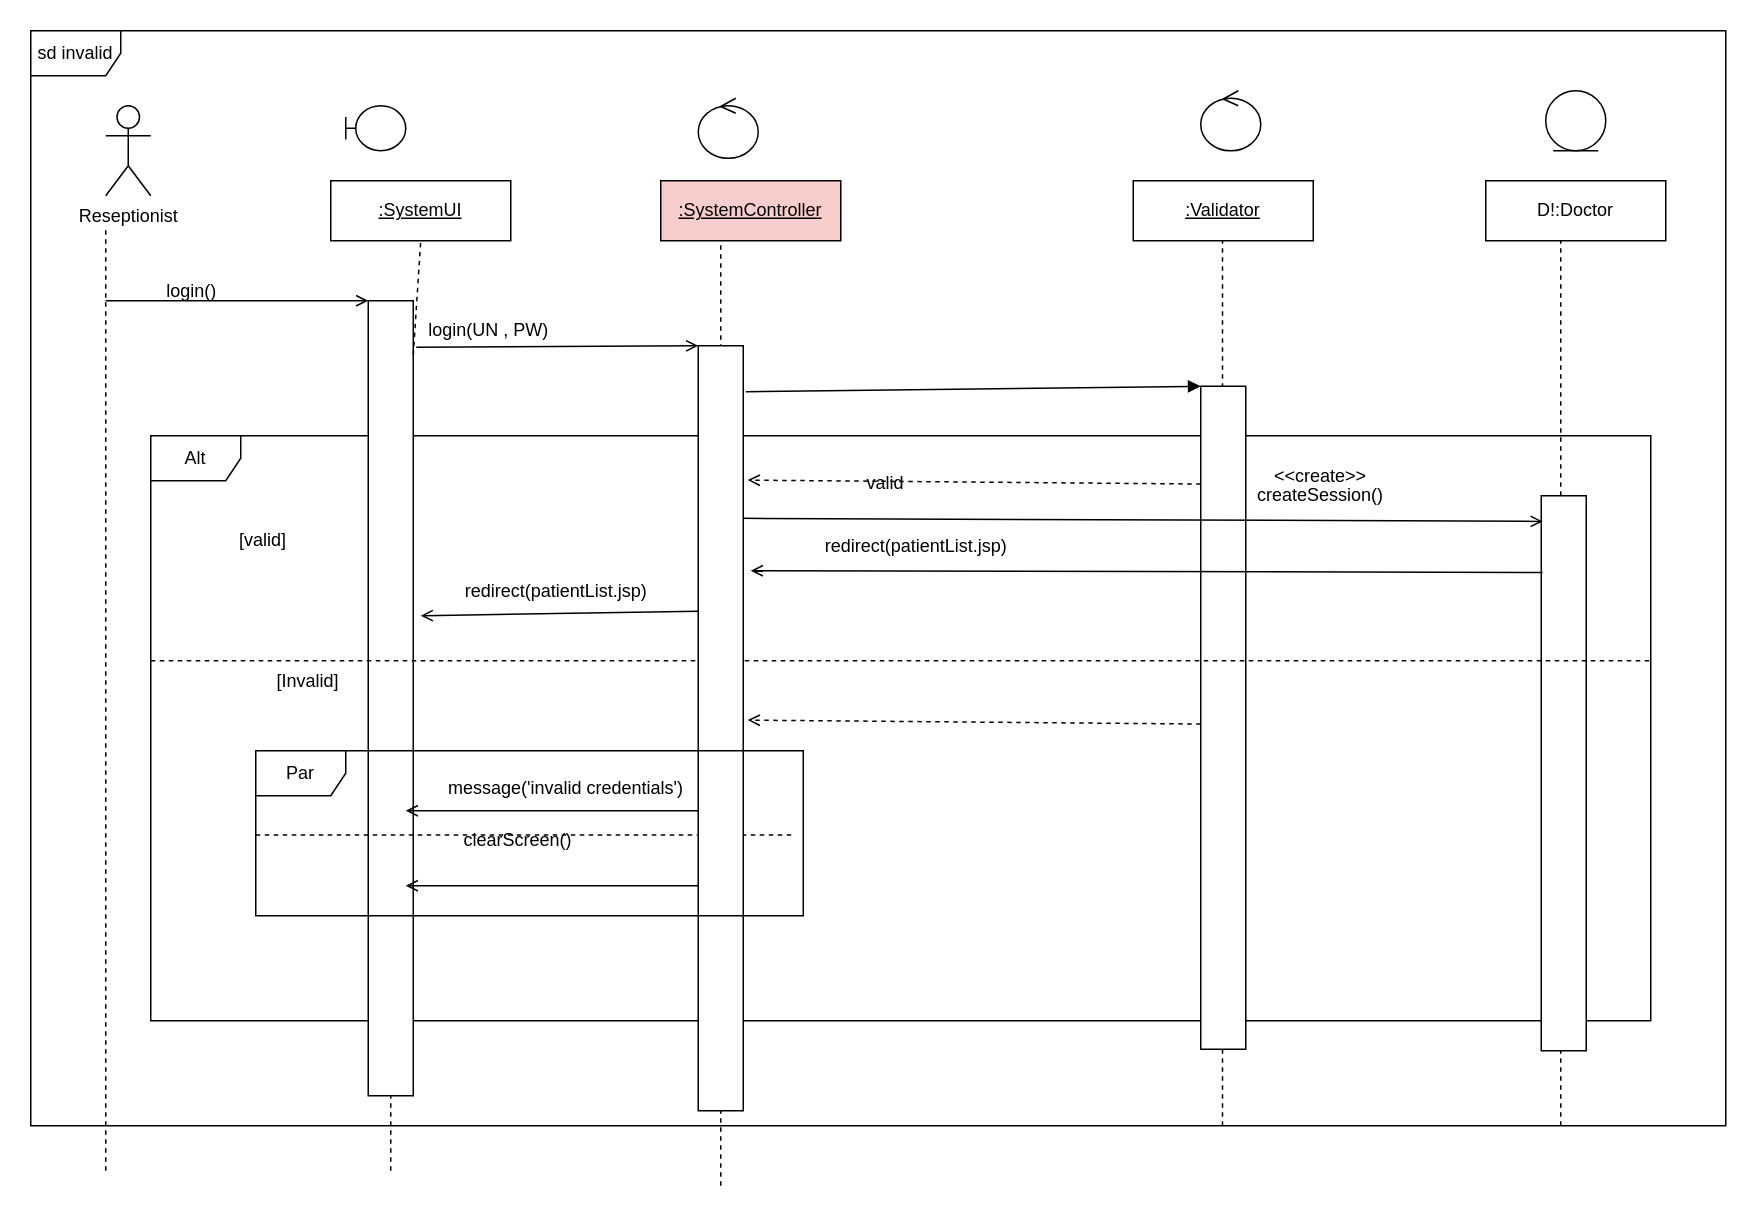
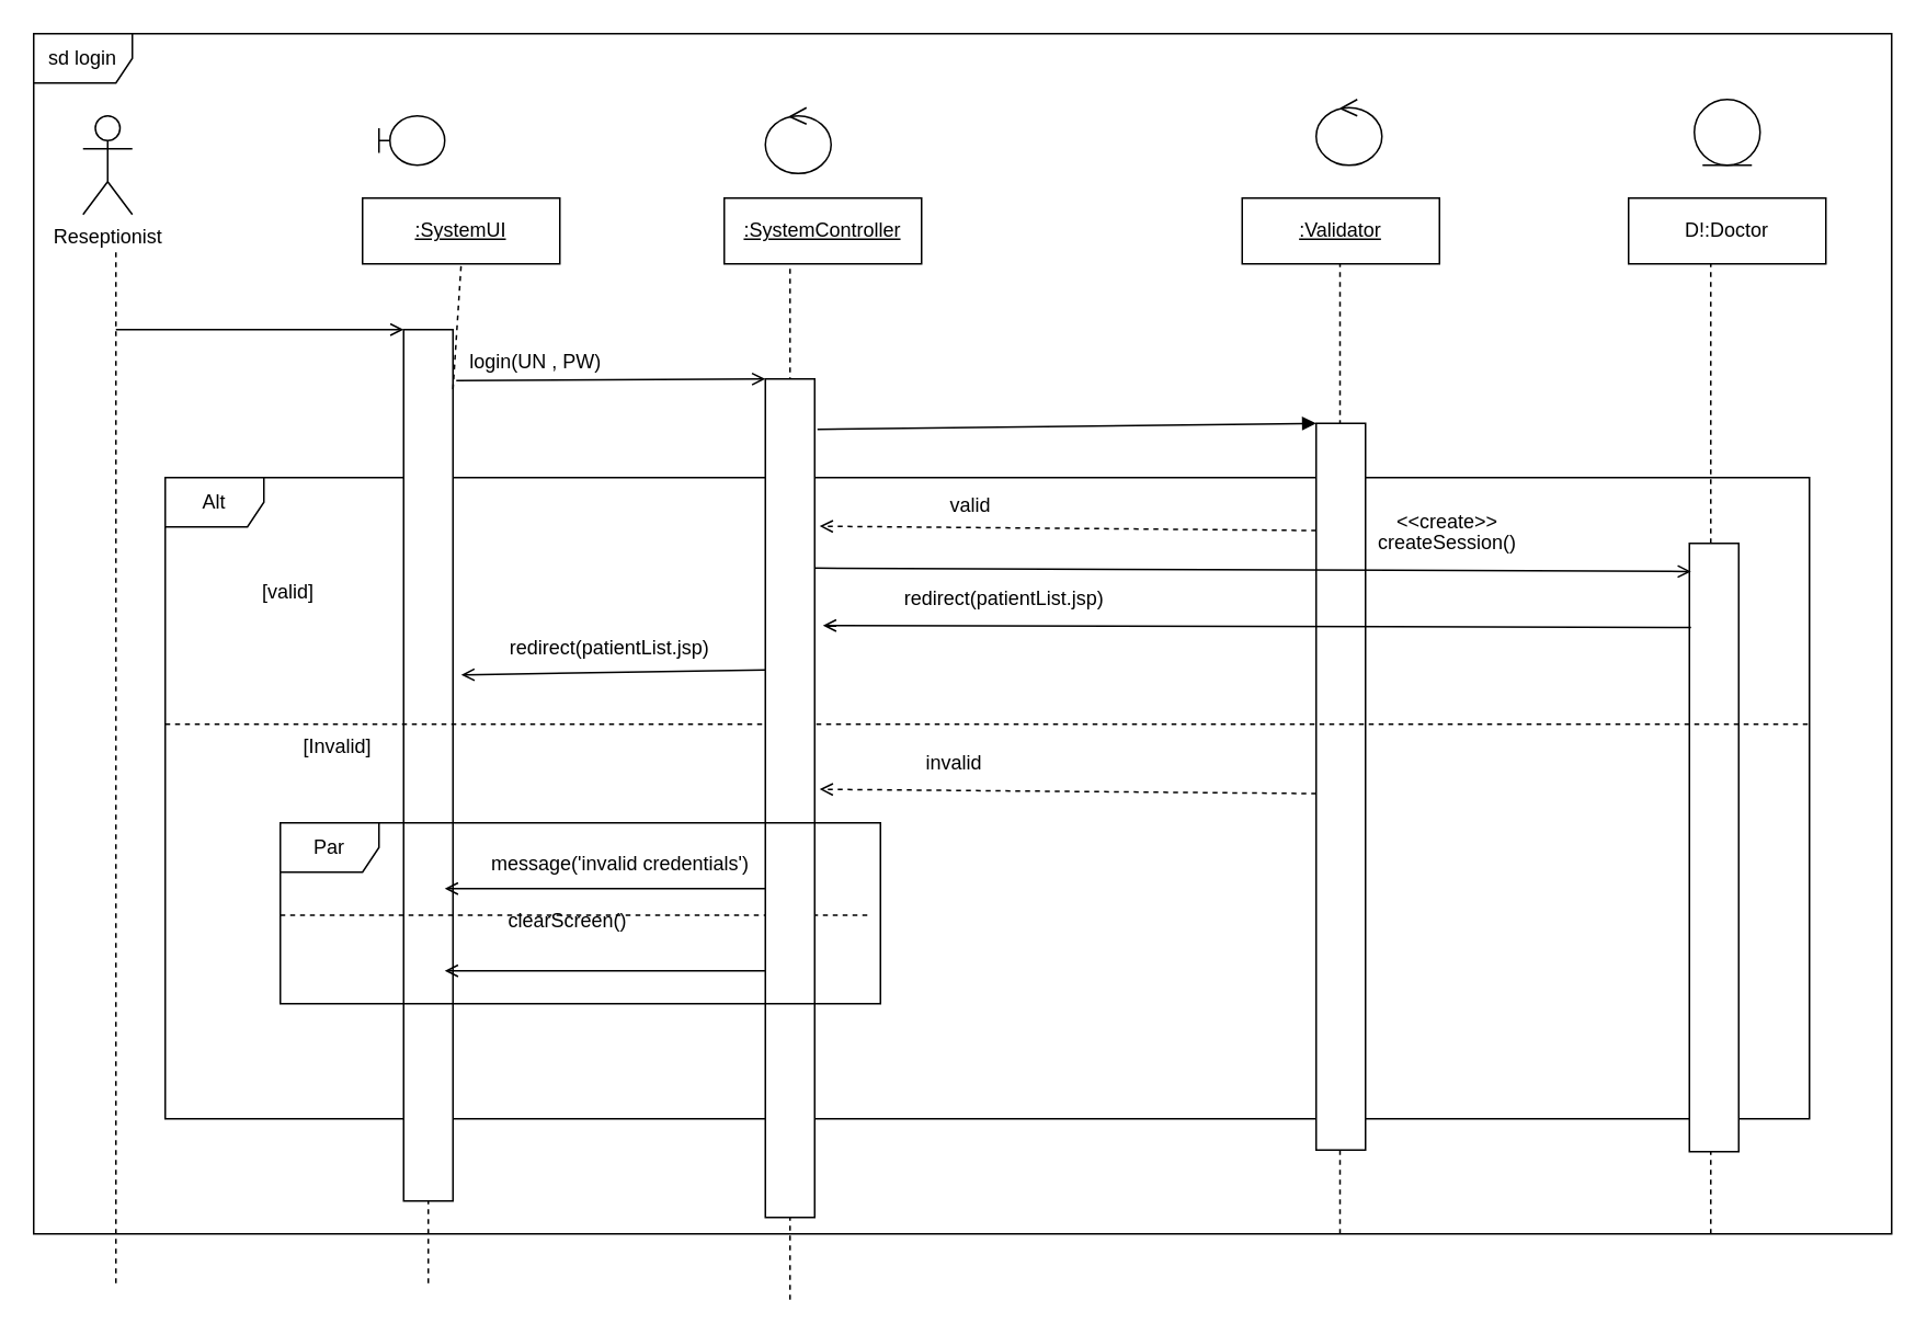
- <mxCell id="2" value="sd invalid" style="shape=umlFrame;whiteSpace=wrap;html=1;" parent="1" vertex="1"><mxGeometry x="20" y="20" width="1130" height="730" as="geometry" /></mxCell>
+ <mxCell id="2" value="sd login" style="shape=umlFrame;whiteSpace=wrap;html=1;" parent="1" vertex="1"><mxGeometry x="20" y="20" width="1130" height="730" as="geometry" /></mxCell>
- <mxCell id="5" value="Reseptionist" style="shape=umlActor;verticalLabelPosition=bottom;labelBackgroundColor=#ffffff;verticalAlign=top;html=1;outlineConnect=0;" parent="1" vertex="1"><mxGeometry x="70" y="70" width="30" height="60" as="geometry" /></mxCell>
+ <mxCell id="5" value="Reseptionist" style="shape=umlActor;verticalLabelPosition=bottom;labelBackgroundColor=#ffffff;verticalAlign=top;html=1;outlineConnect=0;" parent="1" vertex="1"><mxGeometry x="50" y="70" width="30" height="60" as="geometry" /></mxCell>
- <mxCell id="7" value="&lt;u&gt;:SystemController&lt;/u&gt;" style="rounded=0;whiteSpace=wrap;html=1;fillColor=#f8cecc;" parent="1" vertex="1"><mxGeometry x="440" y="120" width="120" height="40" as="geometry" /></mxCell>
+ <mxCell id="7" value="&lt;u&gt;:SystemController&lt;/u&gt;" style="rounded=0;whiteSpace=wrap;html=1;" parent="1" vertex="1"><mxGeometry x="440" y="120" width="120" height="40" as="geometry" /></mxCell>
- <mxCell id="17" value="login()" style="text;html=1;align=center;verticalAlign=middle;resizable=0;points=[];autosize=1;" parent="1" vertex="1"><mxGeometry x="102" y="184" width="50" height="20" as="geometry" /></mxCell>
- <mxCell id="45" value="valid" style="text;html=1;strokeColor=none;fillColor=none;align=center;verticalAlign=middle;whiteSpace=wrap;rounded=0;" parent="1" vertex="1"><mxGeometry x="570" y="312" width="40" height="20" as="geometry" /></mxCell>
+ <mxCell id="45" value="valid" style="text;html=1;strokeColor=none;fillColor=none;align=center;verticalAlign=middle;whiteSpace=wrap;rounded=0;" parent="1" vertex="1"><mxGeometry x="570" y="297" width="40" height="20" as="geometry" /></mxCell>
+ <mxCell id="33" value="invalid" style="text;html=1;strokeColor=none;fillColor=none;align=center;verticalAlign=middle;whiteSpace=wrap;rounded=0;" parent="1" vertex="1"><mxGeometry x="560" y="454" width="40" height="20" as="geometry" /></mxCell>
